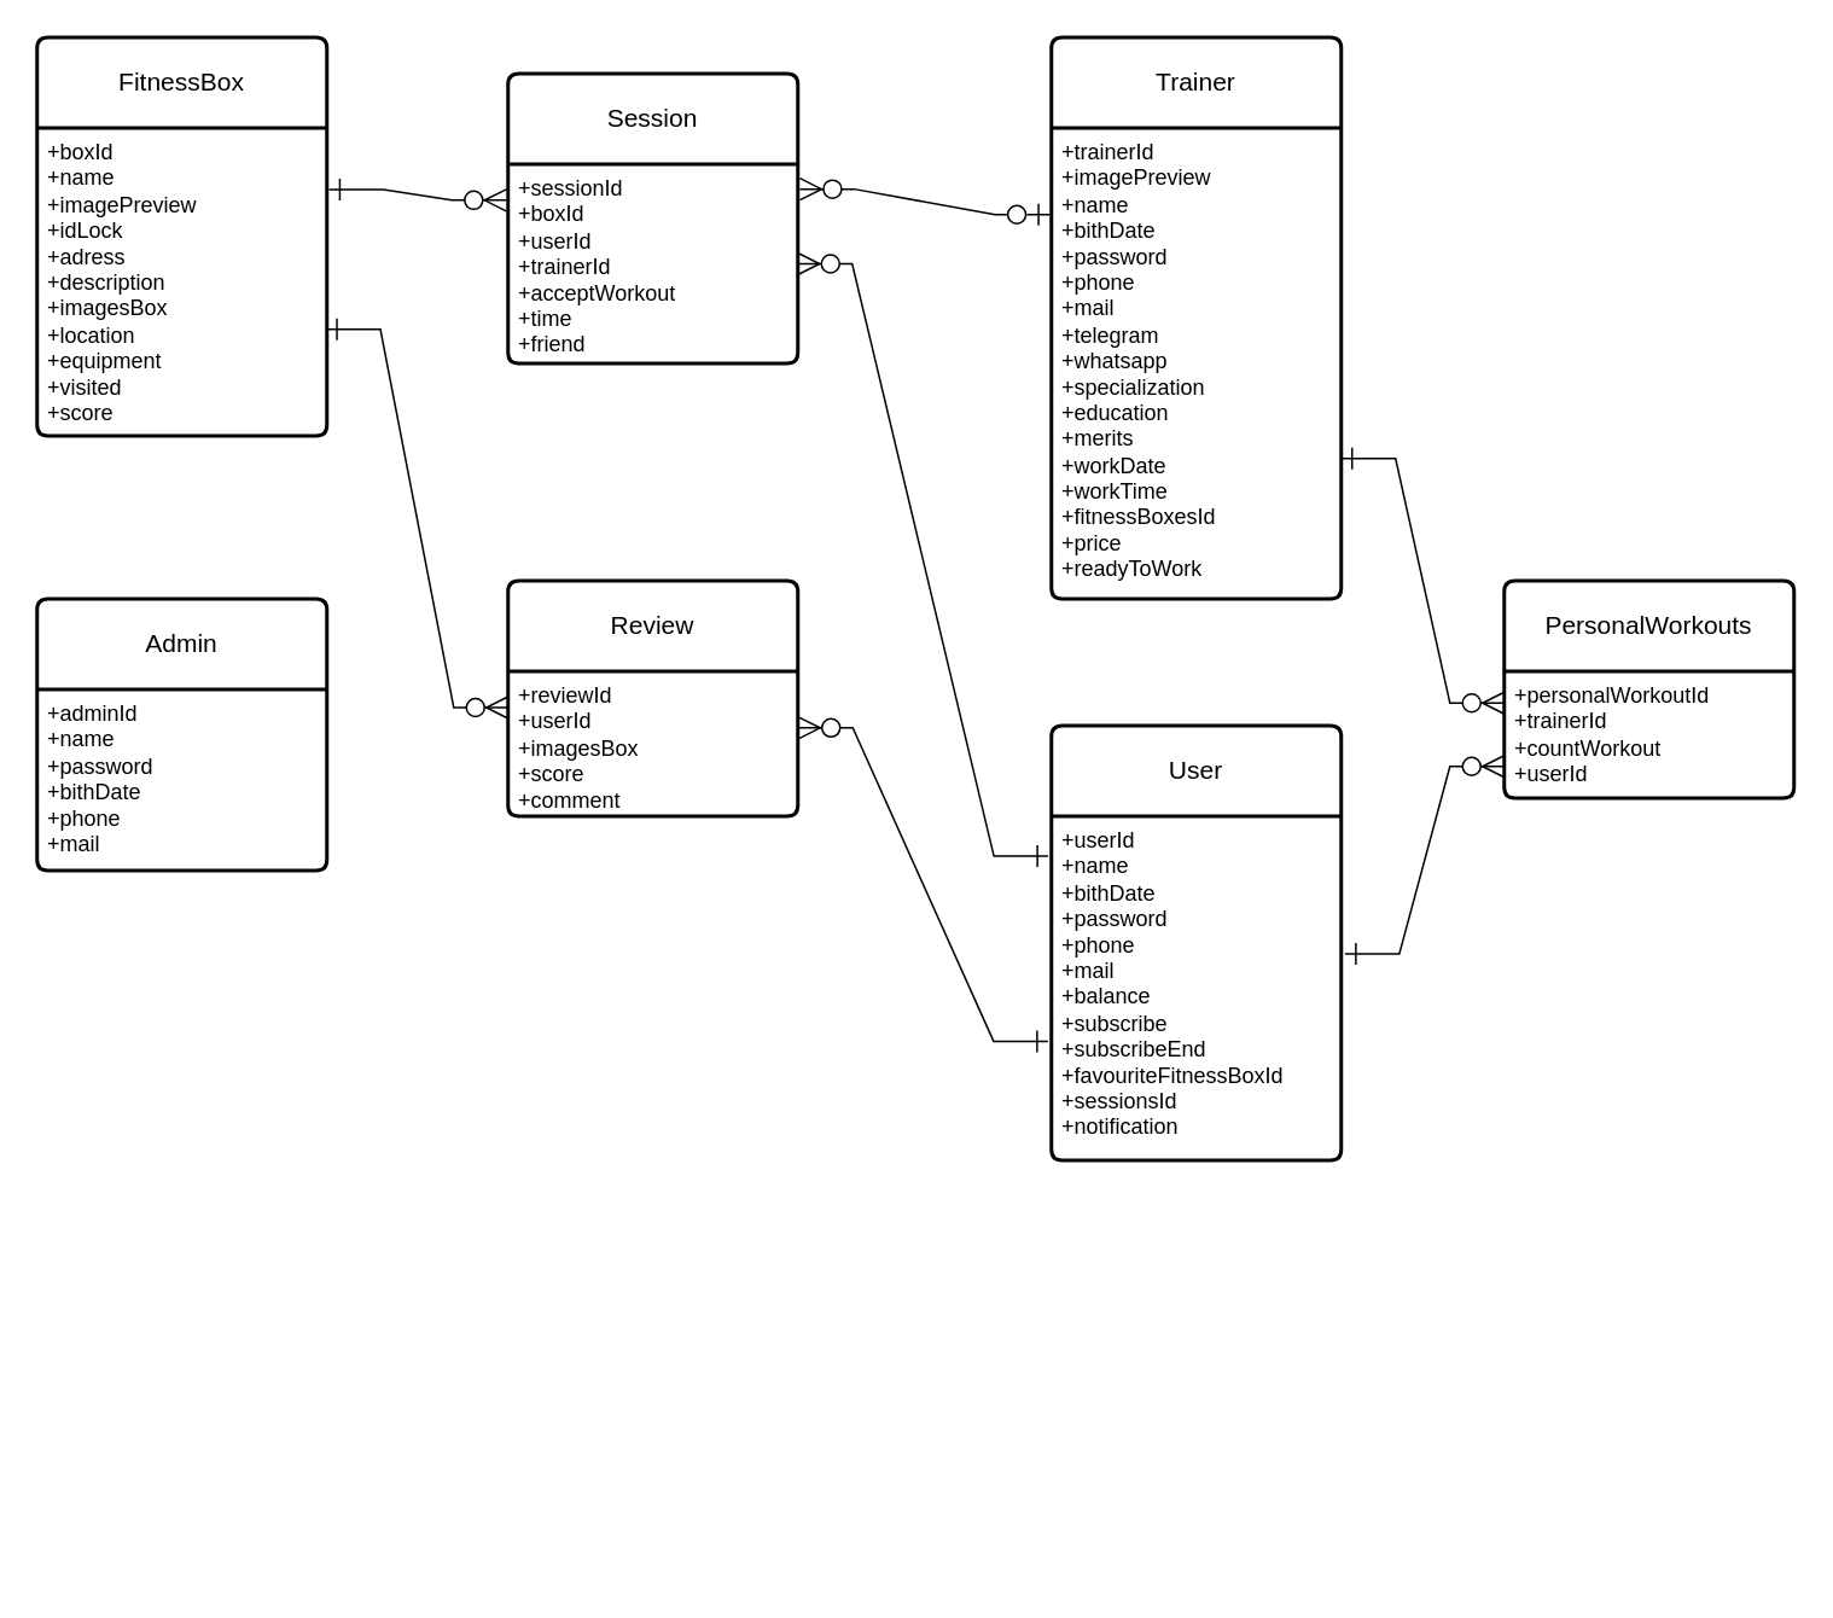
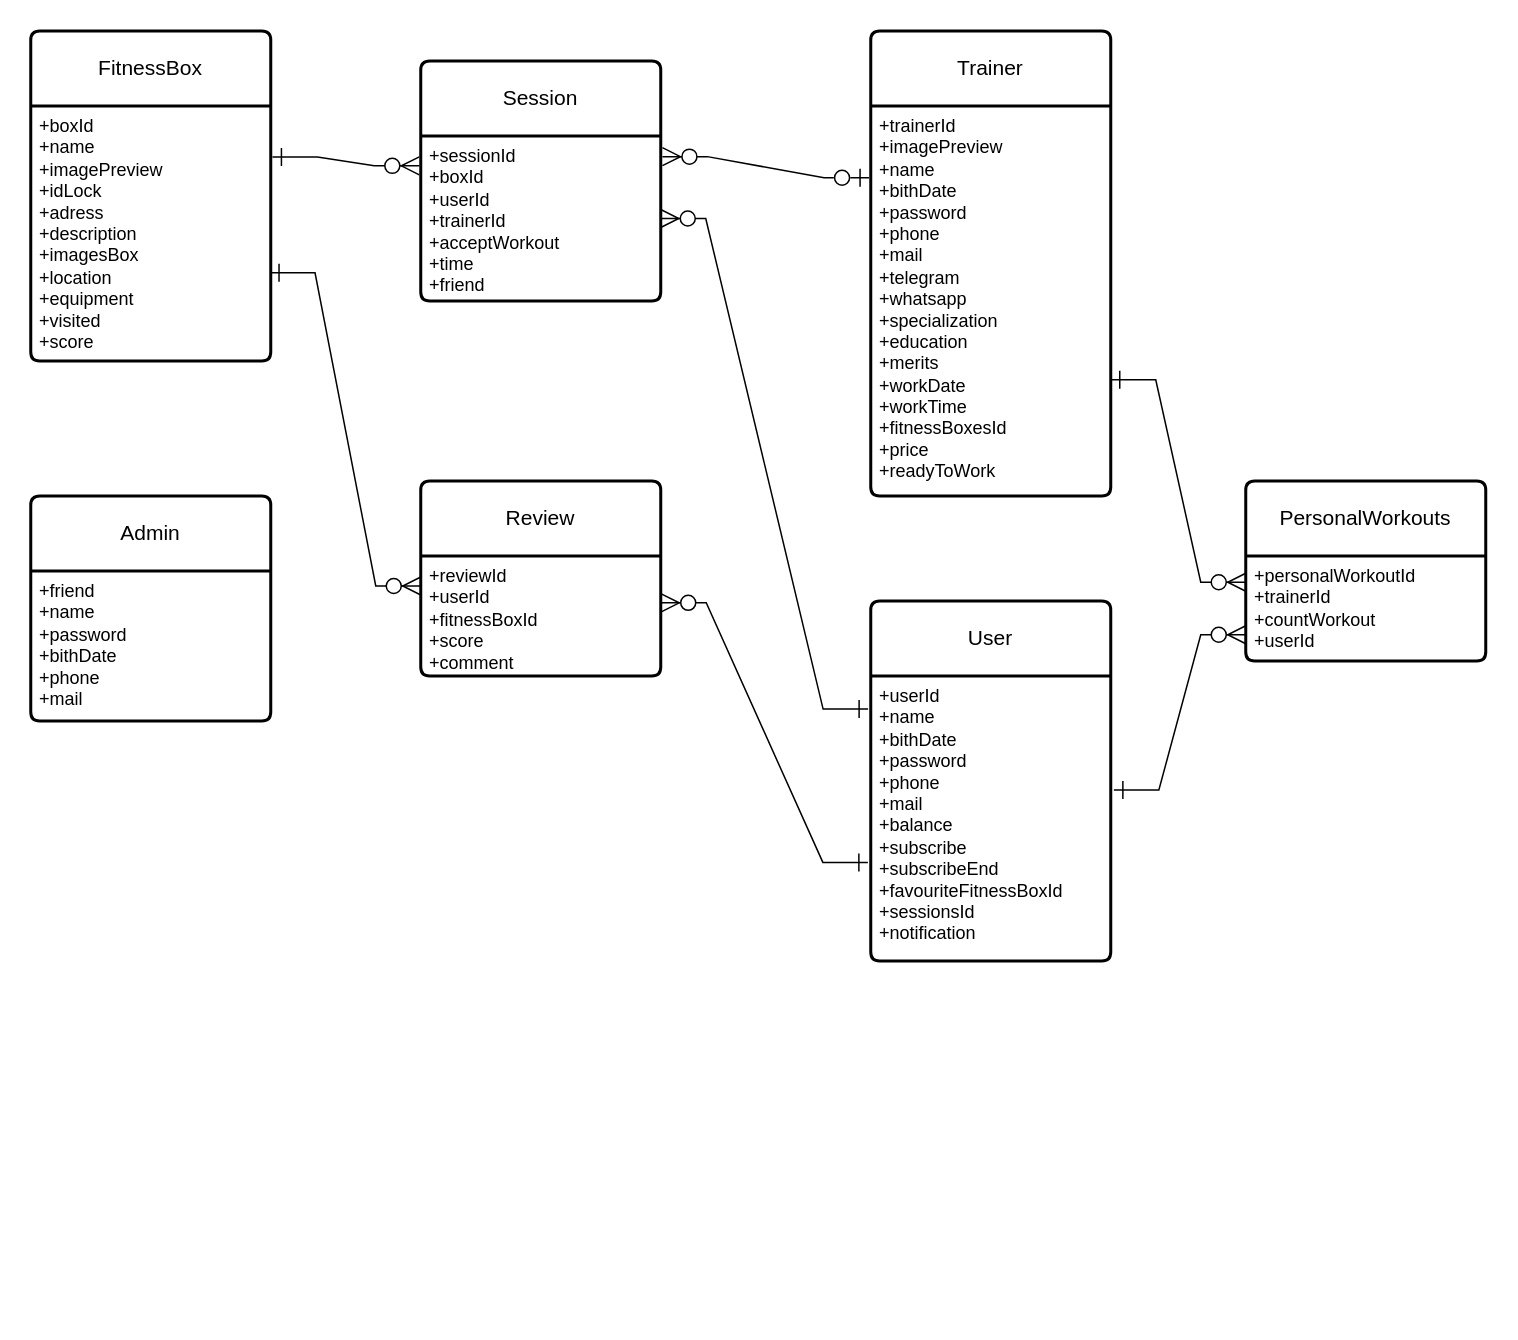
- <mxCell id="13" value="&lt;div&gt;+reviewId&lt;/div&gt;&lt;div&gt;+userId&lt;/div&gt;&lt;div&gt;+imagesBox&lt;/div&gt;&lt;div&gt;+score&lt;/div&gt;&lt;div&gt;+comment&lt;/div&gt;" style="align=left;strokeColor=none;fillColor=none;spacingLeft=4;spacingRight=4;fontSize=12;verticalAlign=top;resizable=0;rotatable=0;part=1;html=1;whiteSpace=wrap;" vertex="1" parent="12"><mxGeometry y="50" width="160" height="80" as="geometry" /></mxCell>
+ <mxCell id="13" value="&lt;div&gt;+reviewId&lt;/div&gt;&lt;div&gt;+userId&lt;/div&gt;&lt;div&gt;+fitnessBoxId&lt;/div&gt;&lt;div&gt;+score&lt;/div&gt;&lt;div&gt;+comment&lt;/div&gt;" style="align=left;strokeColor=none;fillColor=none;spacingLeft=4;spacingRight=4;fontSize=12;verticalAlign=top;resizable=0;rotatable=0;part=1;html=1;whiteSpace=wrap;" vertex="1" parent="12"><mxGeometry y="50" width="160" height="80" as="geometry" /></mxCell>
- <mxCell id="11" value="&lt;div&gt;+adminId&lt;/div&gt;+name&lt;br&gt;+password&lt;div&gt;+bithDate&lt;br&gt;&lt;div&gt;&lt;span style=&quot;background-color: transparent; color: light-dark(rgb(0, 0, 0), rgb(255, 255, 255));&quot;&gt;+phone&lt;/span&gt;&lt;div&gt;+mail&lt;span style=&quot;background-color: transparent; color: light-dark(rgb(0, 0, 0), rgb(255, 255, 255));&quot;&gt;&amp;nbsp;&lt;/span&gt;&lt;/div&gt;&lt;/div&gt;&lt;/div&gt;" style="align=left;strokeColor=none;fillColor=none;spacingLeft=4;spacingRight=4;fontSize=12;verticalAlign=top;resizable=0;rotatable=0;part=1;html=1;whiteSpace=wrap;" vertex="1" parent="10"><mxGeometry y="50" width="160" height="100" as="geometry" /></mxCell>
+ <mxCell id="11" value="&lt;div&gt;+friend&lt;/div&gt;+name&lt;br&gt;+password&lt;div&gt;+bithDate&lt;br&gt;&lt;div&gt;&lt;span style=&quot;background-color: transparent; color: light-dark(rgb(0, 0, 0), rgb(255, 255, 255));&quot;&gt;+phone&lt;/span&gt;&lt;div&gt;+mail&lt;span style=&quot;background-color: transparent; color: light-dark(rgb(0, 0, 0), rgb(255, 255, 255));&quot;&gt;&amp;nbsp;&lt;/span&gt;&lt;/div&gt;&lt;/div&gt;&lt;/div&gt;" style="align=left;strokeColor=none;fillColor=none;spacingLeft=4;spacingRight=4;fontSize=12;verticalAlign=top;resizable=0;rotatable=0;part=1;html=1;whiteSpace=wrap;" vertex="1" parent="10"><mxGeometry y="50" width="160" height="100" as="geometry" /></mxCell>
